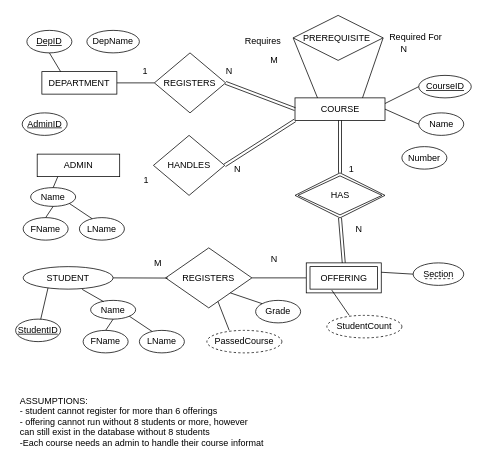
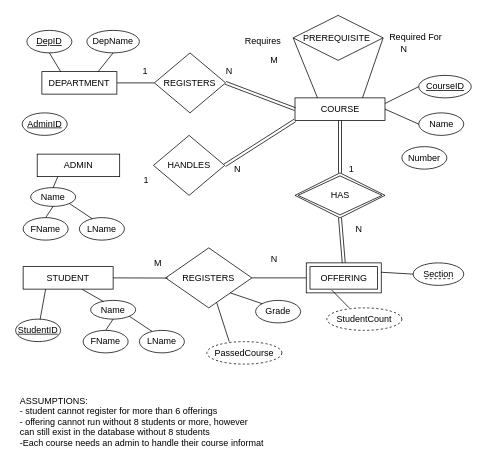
+ <mxCell id="44" value="" style="endArrow=none;html=1;rounded=0;exitX=0.75;exitY=0;exitDx=0;exitDy=0;entryX=0.5;entryY=1;entryDx=0;entryDy=0;" parent="1" source="37" target="43" edge="1"><mxGeometry width="50" height="50" relative="1" as="geometry"><mxPoint x="115" y="90" as="sourcePoint" /><mxPoint x="-96.25" y="60" as="targetPoint" /></mxGeometry></mxCell>
- <mxCell id="2" value="STUDENT" style="ellipse;whiteSpace=wrap;html=1;" parent="1" vertex="1"><mxGeometry x="30" y="355" width="120" height="30" as="geometry" /></mxCell>
+ <mxCell id="2" value="STUDENT" style="rounded=0;whiteSpace=wrap;html=1;" parent="1" vertex="1"><mxGeometry x="30" y="355" width="120" height="30" as="geometry" /></mxCell>
- <mxCell id="47" value="StudentCount" style="ellipse;whiteSpace=wrap;html=1;dashed=1;" parent="1" vertex="1"><mxGeometry x="435" y="420" width="100" height="30" as="geometry" /></mxCell>
+ <mxCell id="47" value="StudentCount" style="ellipse;whiteSpace=wrap;html=1;dashed=1;" parent="1" vertex="1"><mxGeometry x="435" y="410" width="100" height="30" as="geometry" /></mxCell>
- <mxCell id="65" value="PassedCourse" style="ellipse;whiteSpace=wrap;html=1;dashed=1;" vertex="1" parent="1"><mxGeometry x="275" y="440" width="100" height="30" as="geometry" /></mxCell>
+ <mxCell id="65" value="PassedCourse" style="ellipse;whiteSpace=wrap;html=1;dashed=1;" vertex="1" parent="1"><mxGeometry x="275" y="455" width="100" height="30" as="geometry" /></mxCell>
